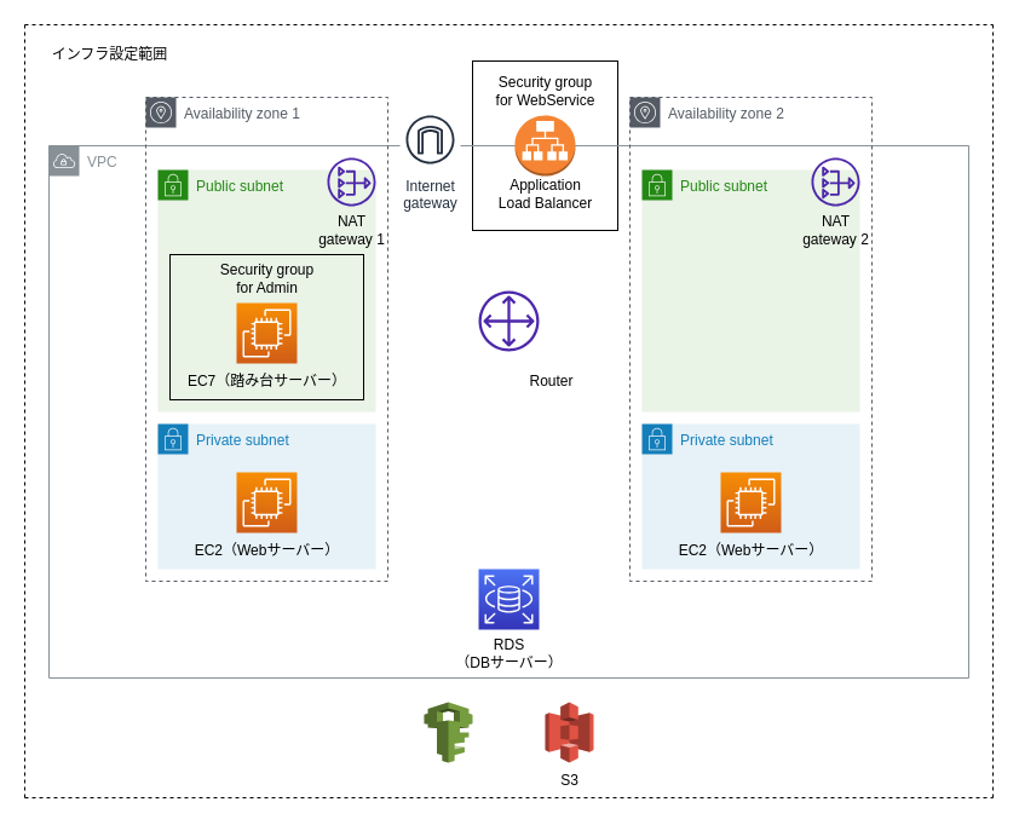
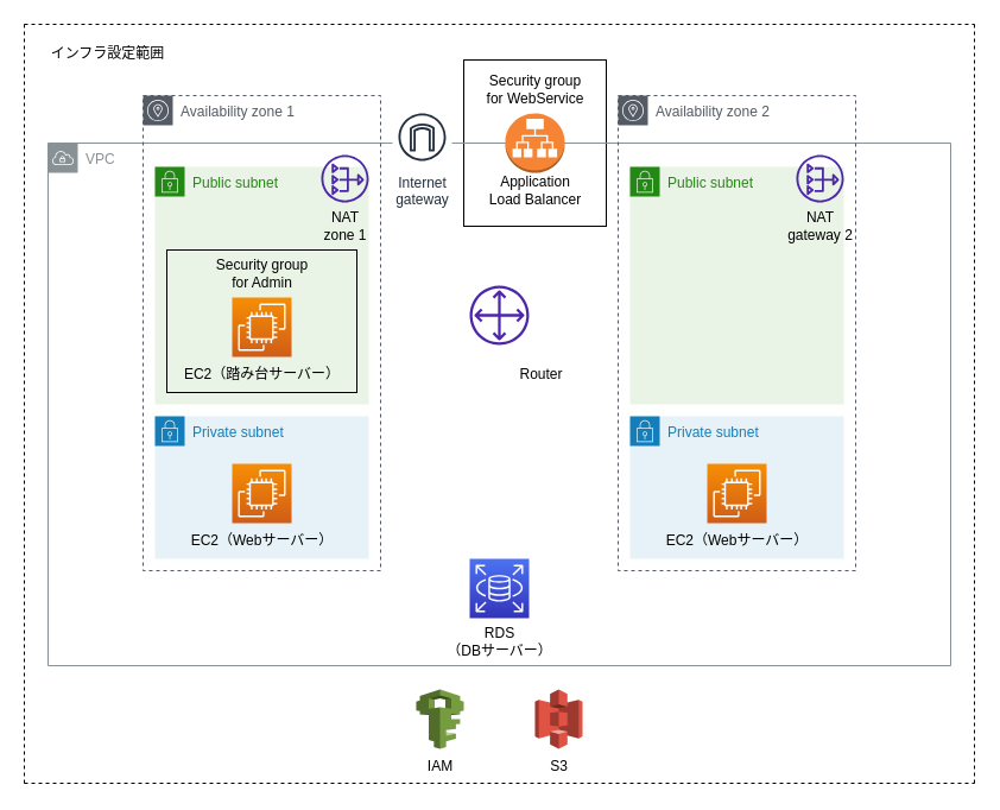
- <mxCell id="25" value="NAT&lt;br&gt;gateway 1" style="text;html=1;align=center;verticalAlign=middle;resizable=0;points=[];autosize=1;strokeColor=none;fillColor=none;" parent="1" vertex="1"><mxGeometry x="250" y="170" width="80" height="40" as="geometry" /></mxCell>
+ <mxCell id="25" value="NAT&lt;br&gt;zone 1" style="text;html=1;align=center;verticalAlign=middle;resizable=0;points=[];autosize=1;strokeColor=none;fillColor=none;" parent="1" vertex="1"><mxGeometry x="250" y="170" width="80" height="40" as="geometry" /></mxCell>
- <mxCell id="18" value="EC7（踏み台サーバー）" style="text;html=1;align=center;verticalAlign=middle;resizable=0;points=[];autosize=1;strokeColor=none;fillColor=none;" parent="14" vertex="1"><mxGeometry x="15" y="160" width="150" height="30" as="geometry" /></mxCell>
+ <mxCell id="18" value="EC2（踏み台サーバー）" style="text;html=1;align=center;verticalAlign=middle;resizable=0;points=[];autosize=1;strokeColor=none;fillColor=none;" parent="14" vertex="1"><mxGeometry x="15" y="160" width="150" height="30" as="geometry" /></mxCell>
+ <mxCell id="37" value="IAM" style="text;html=1;align=center;verticalAlign=middle;resizable=0;points=[];autosize=1;strokeColor=none;fillColor=none;" parent="1" vertex="1"><mxGeometry x="350" y="630" width="40" height="30" as="geometry" /></mxCell>
